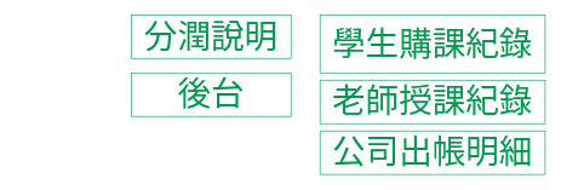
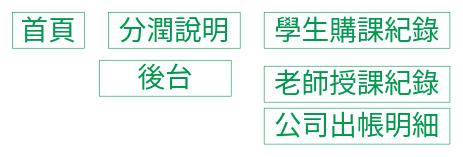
+ <mxCell id="2" value="&lt;font color=&quot;#00994d&quot;&gt;首頁&lt;/font&gt;" style="rounded=0;whiteSpace=wrap;html=1;labelBackgroundColor=none;fontSize=46;fontColor=#0066CC;strokeColor=#00994D;fillColor=none;" vertex="1" parent="1"><mxGeometry x="20" y="20" width="120" height="60" as="geometry" /></mxCell>
- <mxCell id="5" value="學生購課紀錄" style="rounded=0;whiteSpace=wrap;html=1;labelBackgroundColor=none;fontSize=46;fontColor=#00994D;strokeColor=#00994D;fillColor=none;" vertex="1" parent="1"><mxGeometry x="440" y="20" width="310" height="80" as="geometry" /></mxCell>
+ <mxCell id="5" value="學生購課紀錄" style="rounded=0;whiteSpace=wrap;html=1;labelBackgroundColor=none;fontSize=46;fontColor=#00994D;strokeColor=#00994D;fillColor=none;" vertex="1" parent="1"><mxGeometry x="440" y="20" width="310" height="60" as="geometry" /></mxCell>
- <mxCell id="4" value="後台" style="rounded=0;whiteSpace=wrap;html=1;labelBackgroundColor=none;fontSize=46;fontColor=#00994D;strokeColor=#00994D;fillColor=none;" vertex="1" parent="1"><mxGeometry x="180" y="100" width="220" height="60" as="geometry" /></mxCell>
+ <mxCell id="4" value="後台" style="rounded=0;whiteSpace=wrap;html=1;labelBackgroundColor=none;fontSize=46;fontColor=#00994D;strokeColor=#00994D;fillColor=none;" vertex="1" parent="1"><mxGeometry x="165" y="100" width="220" height="60" as="geometry" /></mxCell>
